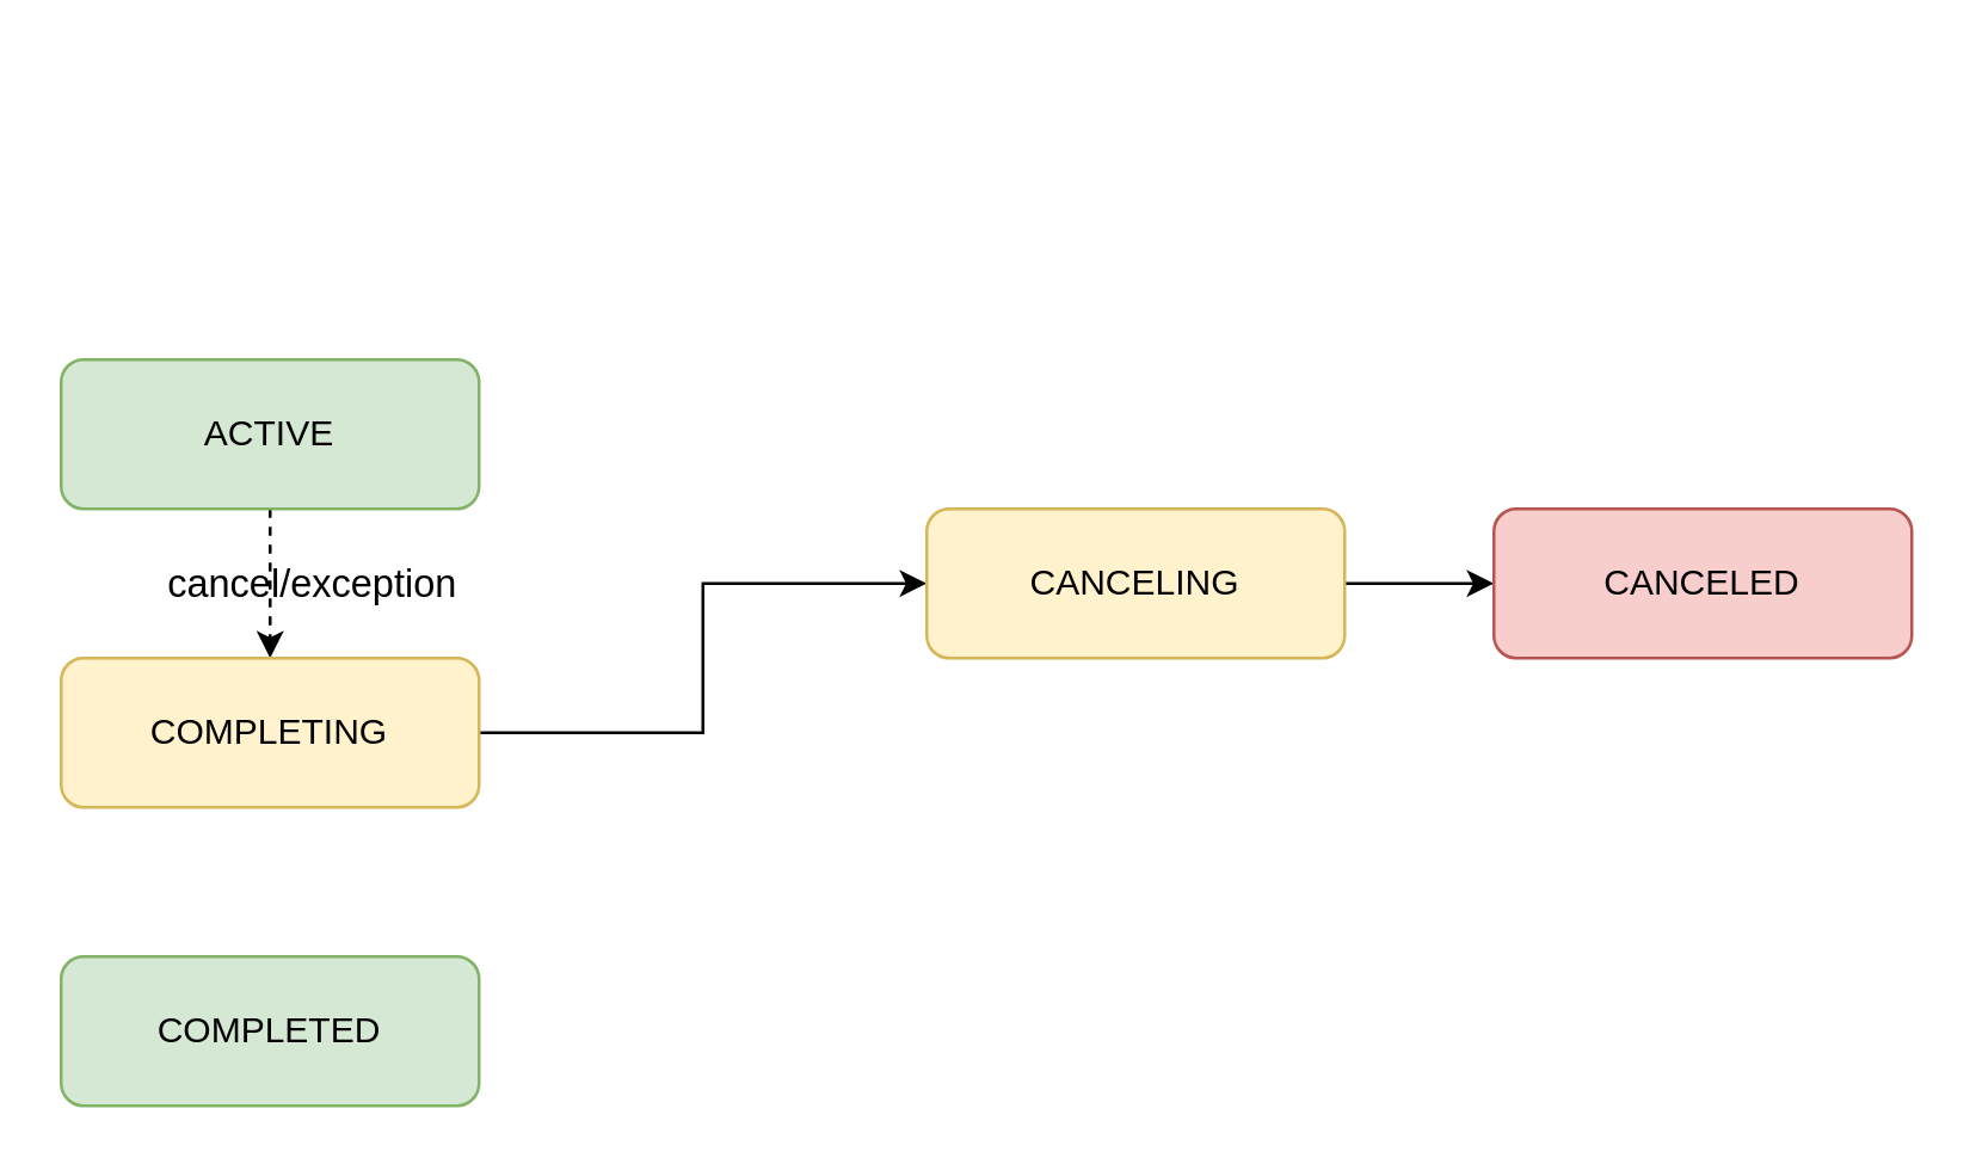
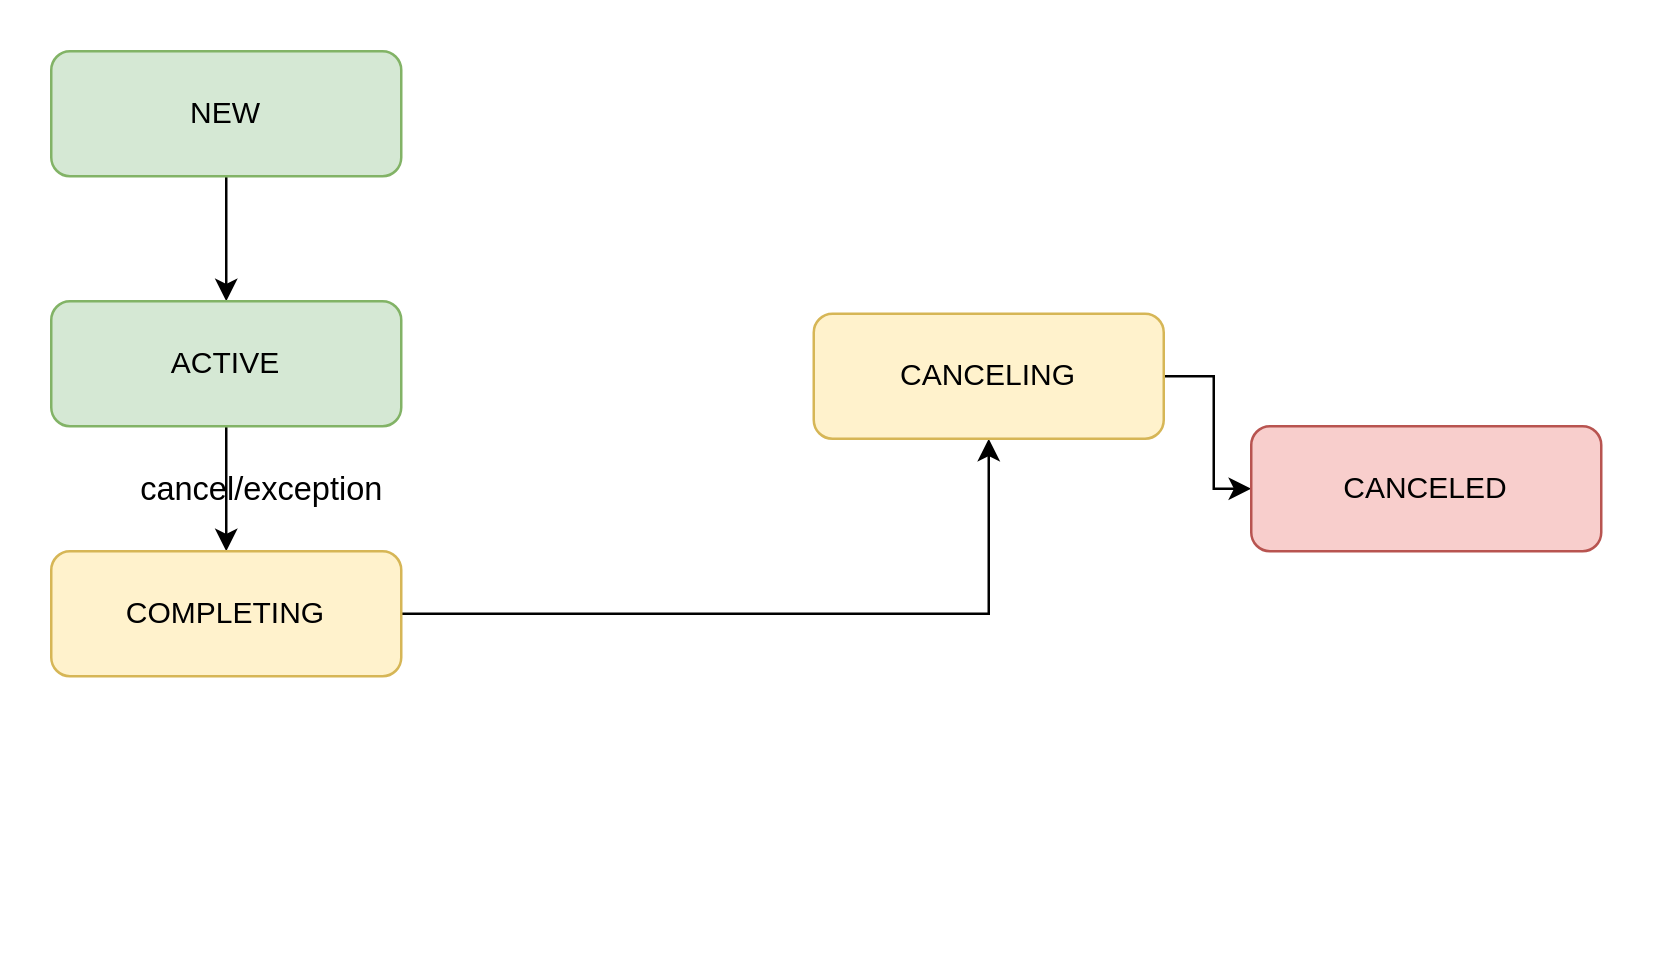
+ <mxCell id="3" value="NEW" style="rounded=1;whiteSpace=wrap;html=1;fillColor=#d5e8d4;strokeColor=#82b366;" vertex="1" parent="1"><mxGeometry x="20" y="20" width="140" height="50" as="geometry" /></mxCell>
+ <mxCell id="2" style="edgeStyle=orthogonalEdgeStyle;rounded=0;orthogonalLoop=1;jettySize=auto;html=1;exitX=0.5;exitY=1;exitDx=0;exitDy=0;" edge="1" parent="1" source="3" target="5"><mxGeometry relative="1" as="geometry" /></mxCell>
- <mxCell id="4" value="" style="edgeStyle=orthogonalEdgeStyle;rounded=0;orthogonalLoop=1;jettySize=auto;html=1;dashed=1;" edge="1" parent="1" source="5" target="7"><mxGeometry relative="1" as="geometry" /></mxCell>
+ <mxCell id="4" value="" style="edgeStyle=orthogonalEdgeStyle;rounded=0;orthogonalLoop=1;jettySize=auto;html=1;" edge="1" parent="1" source="5" target="7"><mxGeometry relative="1" as="geometry" /></mxCell>
- <mxCell id="10" value="CANCELING" style="rounded=1;whiteSpace=wrap;html=1;fillColor=#fff2cc;strokeColor=#d6b656;" vertex="1" parent="1"><mxGeometry x="310" y="170" width="140" height="50" as="geometry" /></mxCell>
+ <mxCell id="10" value="CANCELING" style="rounded=1;whiteSpace=wrap;html=1;fillColor=#fff2cc;strokeColor=#d6b656;" vertex="1" parent="1"><mxGeometry x="325" y="125" width="140" height="50" as="geometry" /></mxCell>
- <mxCell id="8" value="COMPLETED" style="rounded=1;whiteSpace=wrap;html=1;fillColor=#d5e8d4;strokeColor=#82b366;" vertex="1" parent="1"><mxGeometry x="20" y="320" width="140" height="50" as="geometry" /></mxCell>
